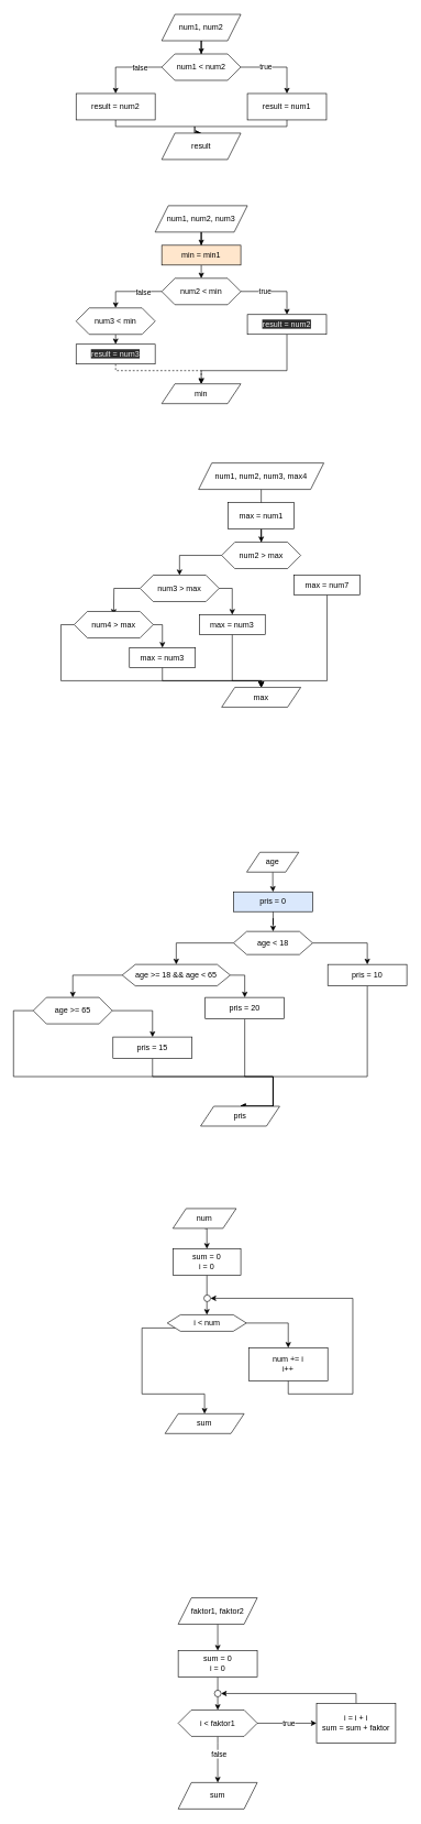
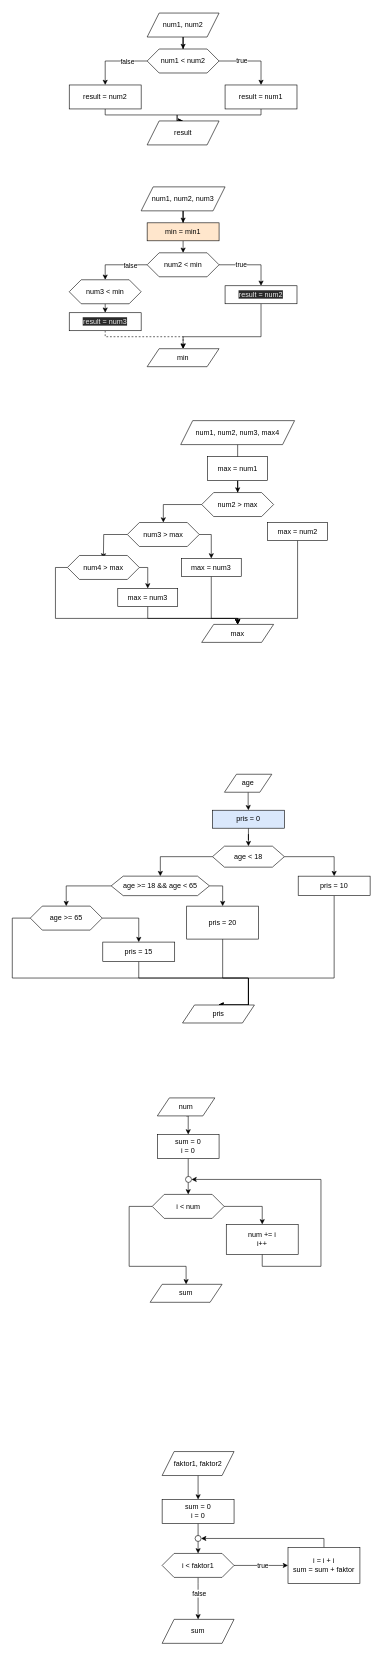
- <mxCell id="9" value="max = num7" style="rounded=0;whiteSpace=wrap;html=1;" parent="1" vertex="1"><mxGeometry x="446" y="870" width="100" height="30" as="geometry" /></mxCell>
+ <mxCell id="9" value="max = num2" style="rounded=0;whiteSpace=wrap;html=1;" parent="1" vertex="1"><mxGeometry x="446" y="870" width="100" height="30" as="geometry" /></mxCell>
- <mxCell id="76" value="pris = 20" style="whiteSpace=wrap;html=1;" vertex="1" parent="1"><mxGeometry x="311" y="1510" width="120" height="32.5" as="geometry" /></mxCell>
+ <mxCell id="76" value="pris = 20" style="whiteSpace=wrap;html=1;" vertex="1" parent="1"><mxGeometry x="311" y="1510" width="120" height="55" as="geometry" /></mxCell>
- <mxCell id="89" value="i &amp;lt; num" style="shape=hexagon;perimeter=hexagonPerimeter2;whiteSpace=wrap;html=1;fixedSize=1;" vertex="1" parent="1"><mxGeometry x="253.5" y="1991" width="120" height="25" as="geometry" /></mxCell>
+ <mxCell id="89" value="i &amp;lt; num" style="shape=hexagon;perimeter=hexagonPerimeter2;whiteSpace=wrap;html=1;fixedSize=1;" vertex="1" parent="1"><mxGeometry x="253.5" y="1991" width="120" height="40" as="geometry" /></mxCell>
